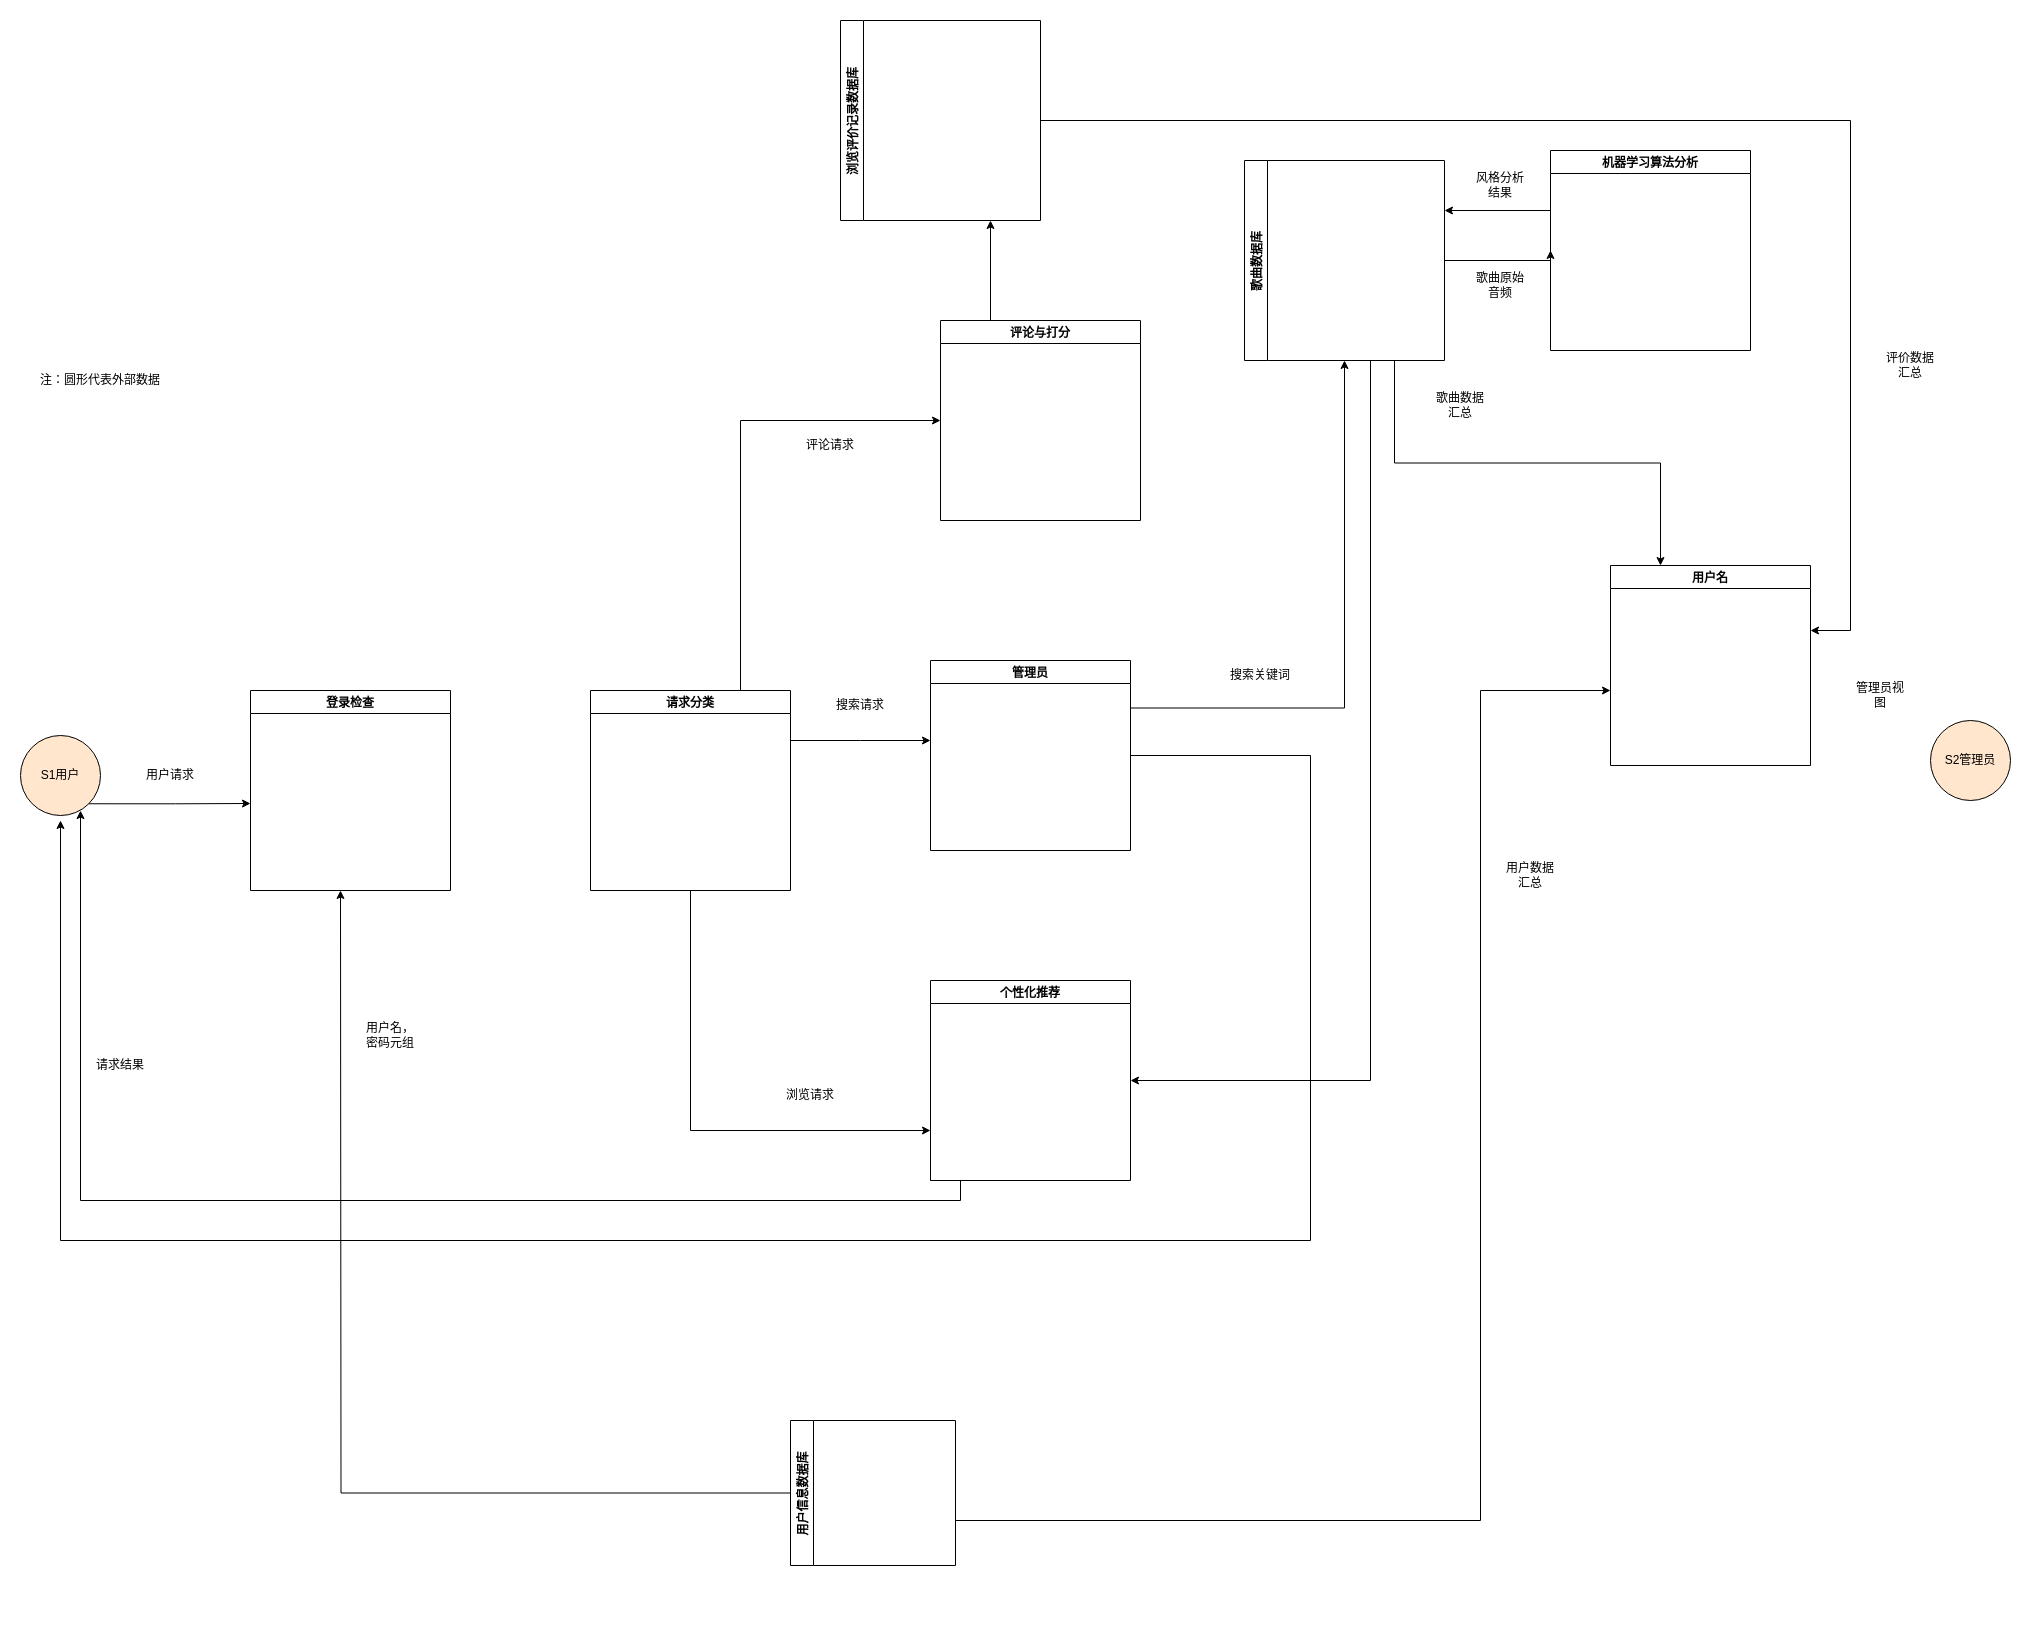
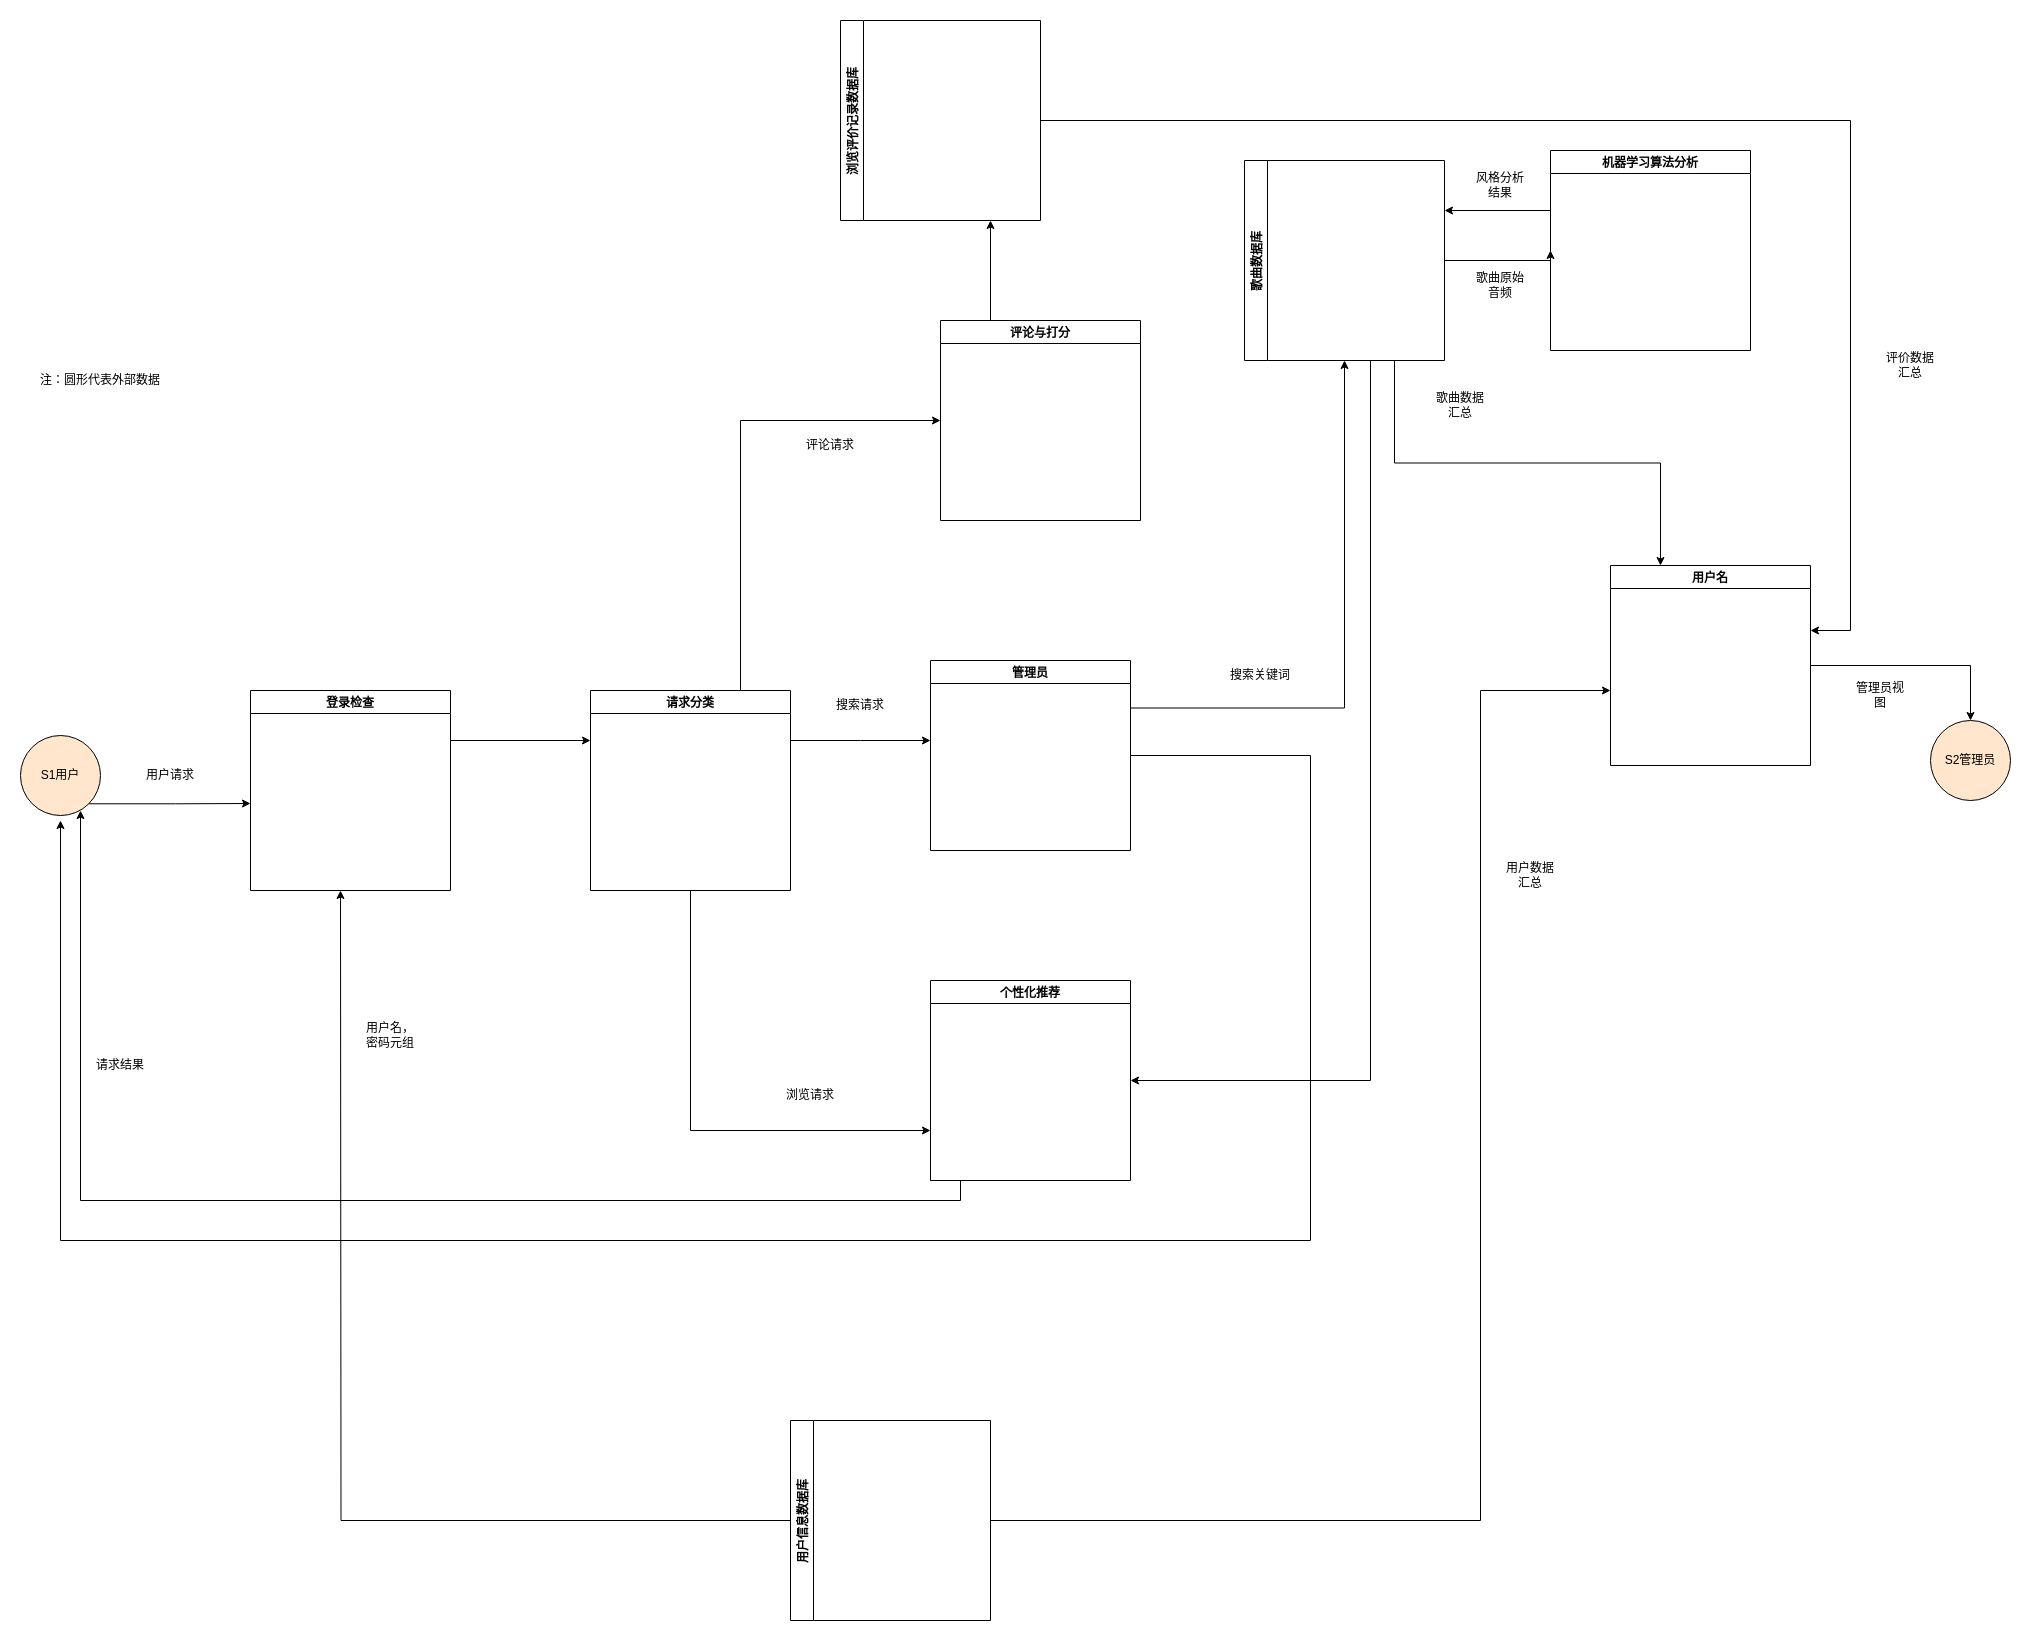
+ <mxCell id="14" style="edgeStyle=orthogonalEdgeStyle;rounded=0;orthogonalLoop=1;jettySize=auto;html=1;entryX=0.5;entryY=0;entryDx=0;entryDy=0;" edge="1" parent="1" source="15" target="4"><mxGeometry relative="1" as="geometry" /></mxCell>
+ <mxCell id="5" style="edgeStyle=orthogonalEdgeStyle;rounded=0;orthogonalLoop=1;jettySize=auto;html=1;exitX=1;exitY=0.25;exitDx=0;exitDy=0;entryX=0;entryY=0.25;entryDx=0;entryDy=0;" edge="1" parent="1" source="6" target="29"><mxGeometry relative="1" as="geometry" /></mxCell>
- <mxCell id="23" value="用户信息数据库" style="swimlane;horizontal=0;" vertex="1" parent="1"><mxGeometry x="790" y="1420" width="165" height="145" as="geometry" /></mxCell>
+ <mxCell id="23" value="用户信息数据库" style="swimlane;horizontal=0;" vertex="1" parent="1"><mxGeometry x="790" y="1420" width="200" height="200" as="geometry" /></mxCell>
